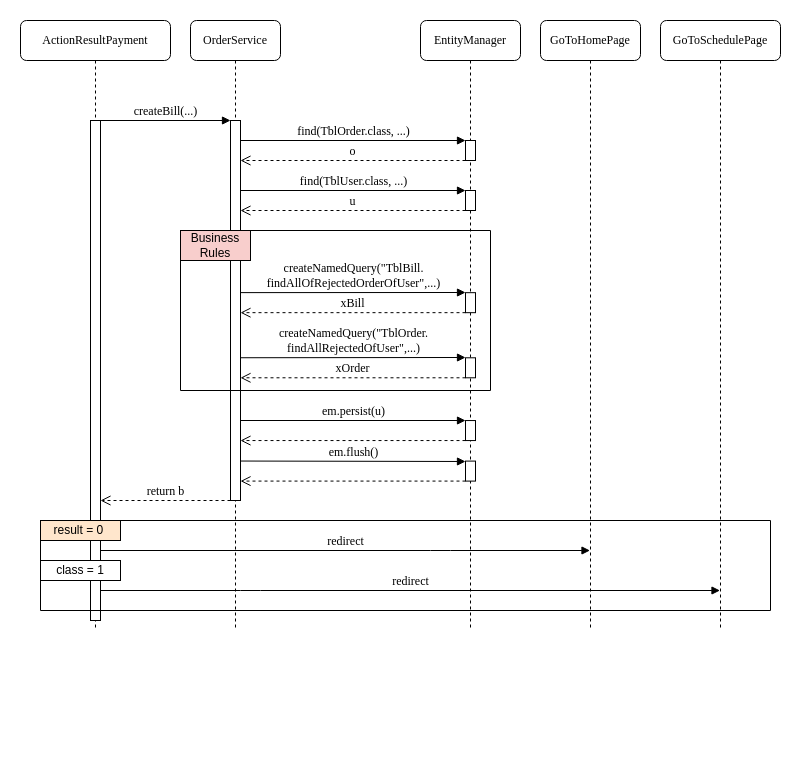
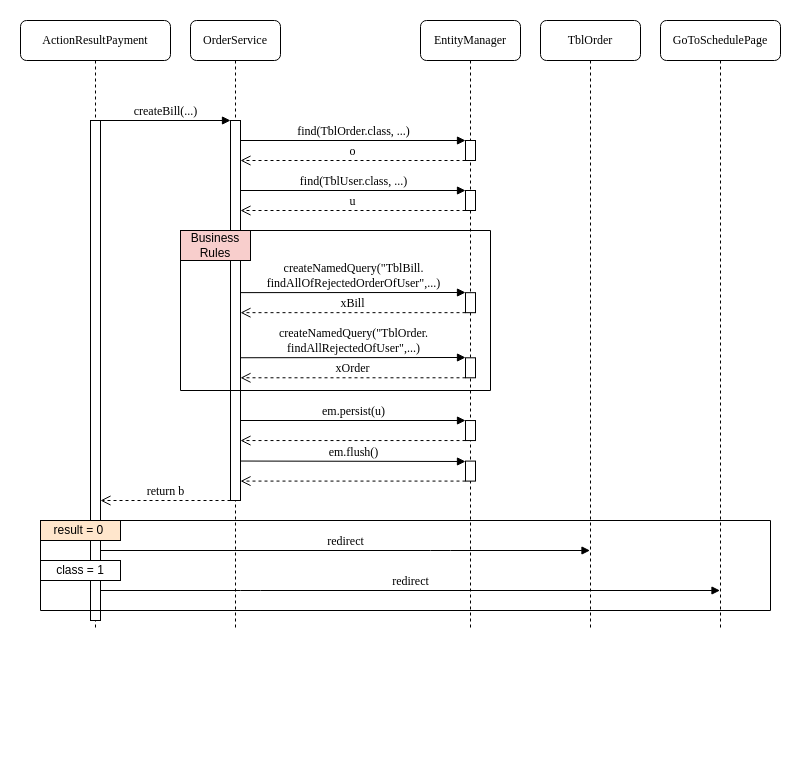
- <mxCell id="20" value="GoToHomePage" style="shape=umlLifeline;perimeter=lifelinePerimeter;whiteSpace=wrap;html=1;container=1;collapsible=0;recursiveResize=0;outlineConnect=0;rounded=1;shadow=0;comic=0;labelBackgroundColor=none;strokeWidth=1;fontFamily=Verdana;fontSize=12;align=center;" parent="1" vertex="1"><mxGeometry x="540" y="20" width="100" height="610" as="geometry" /></mxCell>
+ <mxCell id="20" value="TblOrder" style="shape=umlLifeline;perimeter=lifelinePerimeter;whiteSpace=wrap;html=1;container=1;collapsible=0;recursiveResize=0;outlineConnect=0;rounded=1;shadow=0;comic=0;labelBackgroundColor=none;strokeWidth=1;fontFamily=Verdana;fontSize=12;align=center;" parent="1" vertex="1"><mxGeometry x="540" y="20" width="100" height="610" as="geometry" /></mxCell>
